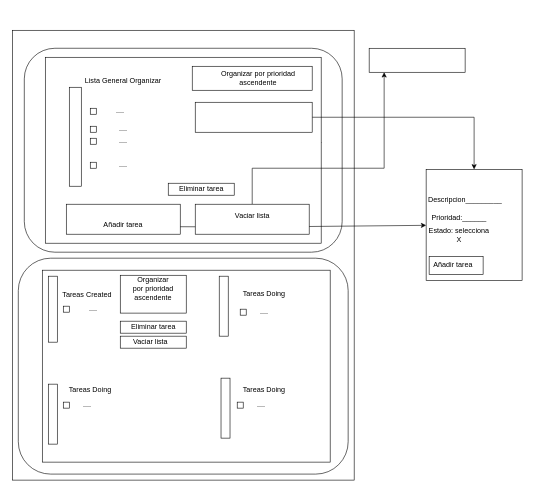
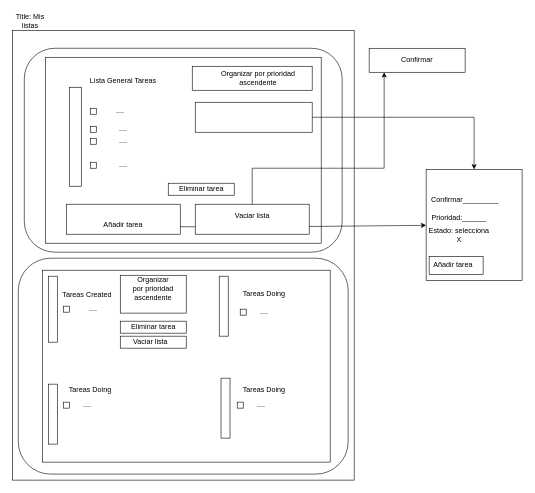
+ <mxCell id="29" value="Title: Mis listas" style="text;html=1;strokeColor=none;fillColor=none;align=center;verticalAlign=middle;whiteSpace=wrap;rounded=0;" parent="1" vertex="1"><mxGeometry x="20" y="20" width="60" height="30" as="geometry" /></mxCell>
+ <mxCell id="42" value="Confirmar" style="text;html=1;strokeColor=none;fillColor=none;align=center;verticalAlign=middle;whiteSpace=wrap;rounded=0;" parent="1" vertex="1"><mxGeometry x="640" y="85" width="110" height="30" as="geometry" /></mxCell>
- <mxCell id="8" value="Lista General Organizar" style="text;html=1;strokeColor=none;fillColor=none;align=center;verticalAlign=middle;whiteSpace=wrap;rounded=0;" parent="1" vertex="1"><mxGeometry x="115" y="105" width="180" height="60" as="geometry" /></mxCell>
+ <mxCell id="8" value="Lista General Tareas" style="text;html=1;strokeColor=none;fillColor=none;align=center;verticalAlign=middle;whiteSpace=wrap;rounded=0;" parent="1" vertex="1"><mxGeometry x="115" y="105" width="180" height="60" as="geometry" /></mxCell>
- <mxCell id="27" value="Descripcion_________" style="text;html=1;strokeColor=none;fillColor=none;align=center;verticalAlign=middle;whiteSpace=wrap;rounded=0;" parent="1" vertex="1"><mxGeometry x="720" y="316.91" width="110" height="30" as="geometry" /></mxCell>
+ <mxCell id="27" value="Confirmar_________" style="text;html=1;strokeColor=none;fillColor=none;align=center;verticalAlign=middle;whiteSpace=wrap;rounded=0;" parent="1" vertex="1"><mxGeometry x="720" y="316.91" width="110" height="30" as="geometry" /></mxCell>
